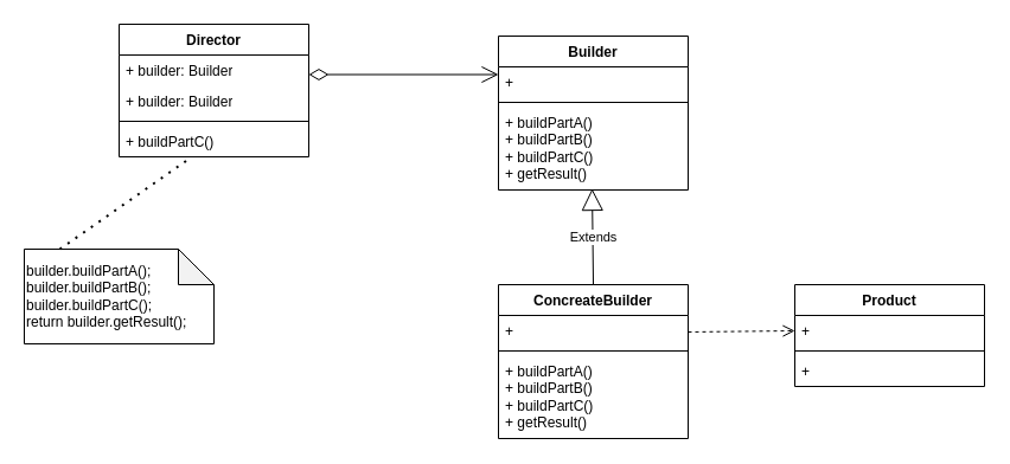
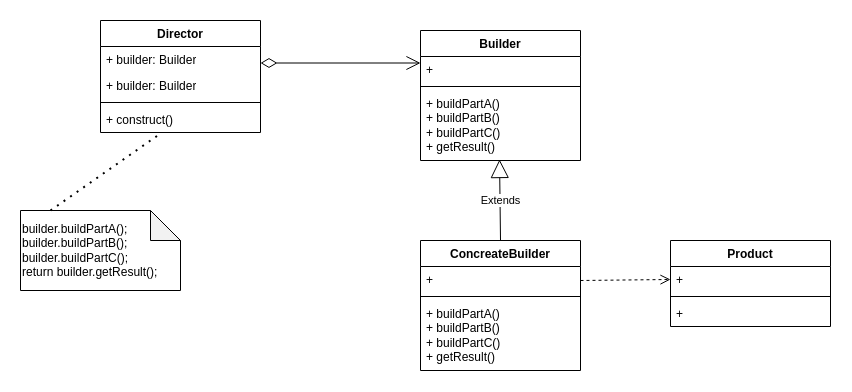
- <mxCell id="6" value="+ buildPartC()" style="text;strokeColor=none;fillColor=none;align=left;verticalAlign=top;spacingLeft=4;spacingRight=4;overflow=hidden;rotatable=0;points=[[0,0.5],[1,0.5]];portConstraint=eastwest;whiteSpace=wrap;html=1;" vertex="1" parent="2"><mxGeometry y="86" width="160" height="26" as="geometry" /></mxCell>
+ <mxCell id="6" value="+ construct()" style="text;strokeColor=none;fillColor=none;align=left;verticalAlign=top;spacingLeft=4;spacingRight=4;overflow=hidden;rotatable=0;points=[[0,0.5],[1,0.5]];portConstraint=eastwest;whiteSpace=wrap;html=1;" vertex="1" parent="2"><mxGeometry y="86" width="160" height="26" as="geometry" /></mxCell>
